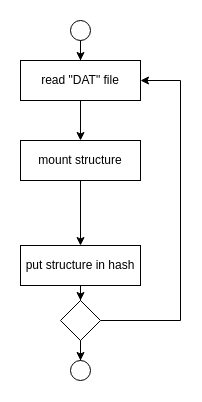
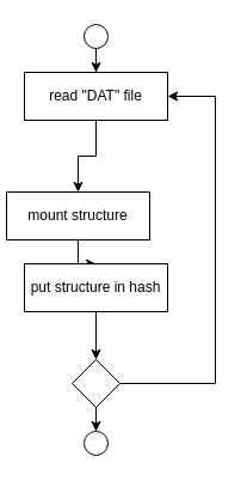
- <mxCell id="7" value="mount structure" style="rounded=0;whiteSpace=wrap;html=1;" vertex="1" parent="1"><mxGeometry x="20" y="140" width="120" height="40" as="geometry" /></mxCell>
+ <mxCell id="7" value="mount structure" style="rounded=0;whiteSpace=wrap;html=1;" vertex="1" parent="1"><mxGeometry x="5" y="160" width="120" height="40" as="geometry" /></mxCell>
- <mxCell id="9" value="put structure in hash" style="rounded=0;whiteSpace=wrap;html=1;" vertex="1" parent="1"><mxGeometry x="20" y="245" width="120" height="40" as="geometry" /></mxCell>
+ <mxCell id="9" value="put structure in hash" style="rounded=0;whiteSpace=wrap;html=1;" vertex="1" parent="1"><mxGeometry x="20" y="220" width="120" height="40" as="geometry" /></mxCell>
